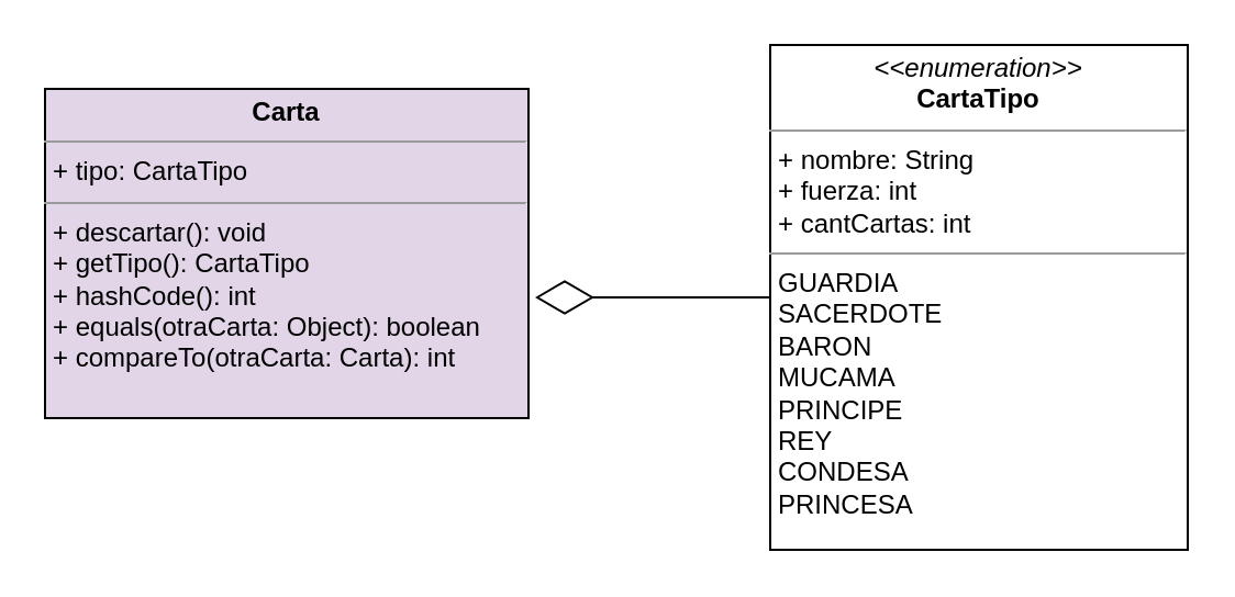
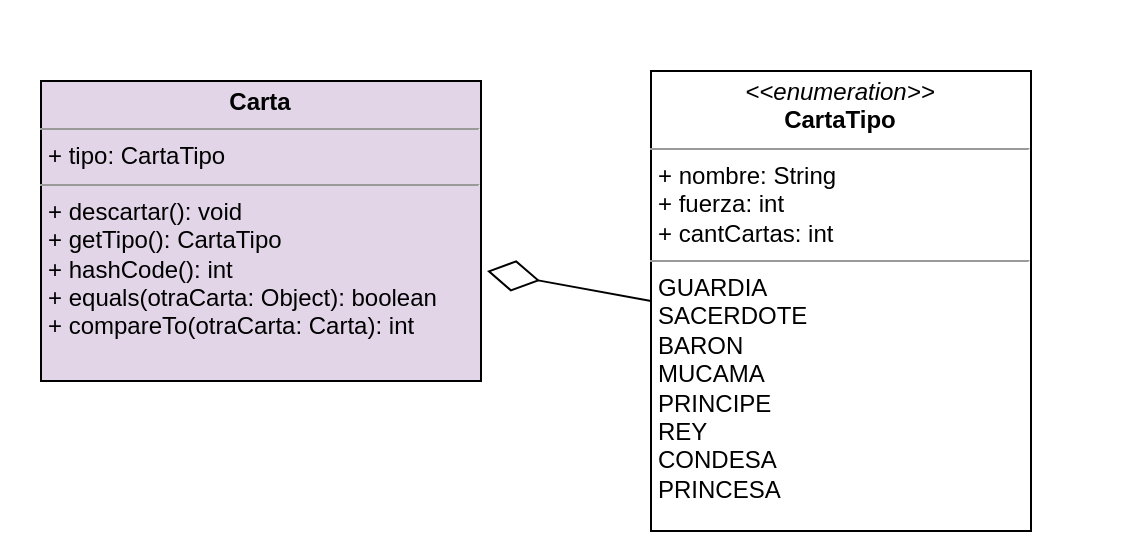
- <mxCell id="3" value="&lt;p style=&quot;margin: 0px ; margin-top: 4px ; text-align: center&quot;&gt;&lt;i&gt;&amp;lt;&amp;lt;enumeration&amp;gt;&amp;gt;&lt;/i&gt;&lt;br&gt;&lt;b&gt;CartaTipo&lt;/b&gt;&lt;/p&gt;&lt;hr size=&quot;1&quot;&gt;&lt;p style=&quot;margin: 0px ; margin-left: 4px&quot;&gt;+ nombre: String&lt;br&gt;+ fuerza: int&lt;/p&gt;&lt;p style=&quot;margin: 0px ; margin-left: 4px&quot;&gt;+ cantCartas: int&lt;br&gt;&lt;/p&gt;&lt;hr size=&quot;1&quot;&gt;&lt;p style=&quot;margin: 0px ; margin-left: 4px&quot;&gt;GUARDIA&lt;/p&gt;&lt;p style=&quot;margin: 0px ; margin-left: 4px&quot;&gt;SACERDOTE&lt;/p&gt;&lt;p style=&quot;margin: 0px ; margin-left: 4px&quot;&gt;BARON&lt;/p&gt;&lt;p style=&quot;margin: 0px ; margin-left: 4px&quot;&gt;MUCAMA&lt;/p&gt;&lt;p style=&quot;margin: 0px ; margin-left: 4px&quot;&gt;PRINCIPE&lt;/p&gt;&lt;p style=&quot;margin: 0px ; margin-left: 4px&quot;&gt;REY&lt;/p&gt;&lt;p style=&quot;margin: 0px ; margin-left: 4px&quot;&gt;CONDESA&lt;/p&gt;&lt;p style=&quot;margin: 0px ; margin-left: 4px&quot;&gt;PRINCESA&lt;br&gt;&lt;/p&gt;" style="verticalAlign=top;align=left;overflow=fill;fontSize=12;fontFamily=Helvetica;html=1;" parent="1" vertex="1"><mxGeometry x="350" y="20" width="190" height="230" as="geometry" /></mxCell>
+ <mxCell id="3" value="&lt;p style=&quot;margin: 0px ; margin-top: 4px ; text-align: center&quot;&gt;&lt;i&gt;&amp;lt;&amp;lt;enumeration&amp;gt;&amp;gt;&lt;/i&gt;&lt;br&gt;&lt;b&gt;CartaTipo&lt;/b&gt;&lt;/p&gt;&lt;hr size=&quot;1&quot;&gt;&lt;p style=&quot;margin: 0px ; margin-left: 4px&quot;&gt;+ nombre: String&lt;br&gt;+ fuerza: int&lt;/p&gt;&lt;p style=&quot;margin: 0px ; margin-left: 4px&quot;&gt;+ cantCartas: int&lt;br&gt;&lt;/p&gt;&lt;hr size=&quot;1&quot;&gt;&lt;p style=&quot;margin: 0px ; margin-left: 4px&quot;&gt;GUARDIA&lt;/p&gt;&lt;p style=&quot;margin: 0px ; margin-left: 4px&quot;&gt;SACERDOTE&lt;/p&gt;&lt;p style=&quot;margin: 0px ; margin-left: 4px&quot;&gt;BARON&lt;/p&gt;&lt;p style=&quot;margin: 0px ; margin-left: 4px&quot;&gt;MUCAMA&lt;/p&gt;&lt;p style=&quot;margin: 0px ; margin-left: 4px&quot;&gt;PRINCIPE&lt;/p&gt;&lt;p style=&quot;margin: 0px ; margin-left: 4px&quot;&gt;REY&lt;/p&gt;&lt;p style=&quot;margin: 0px ; margin-left: 4px&quot;&gt;CONDESA&lt;/p&gt;&lt;p style=&quot;margin: 0px ; margin-left: 4px&quot;&gt;PRINCESA&lt;br&gt;&lt;/p&gt;" style="verticalAlign=top;align=left;overflow=fill;fontSize=12;fontFamily=Helvetica;html=1;" parent="1" vertex="1"><mxGeometry x="325" y="35" width="190" height="230" as="geometry" /></mxCell>
